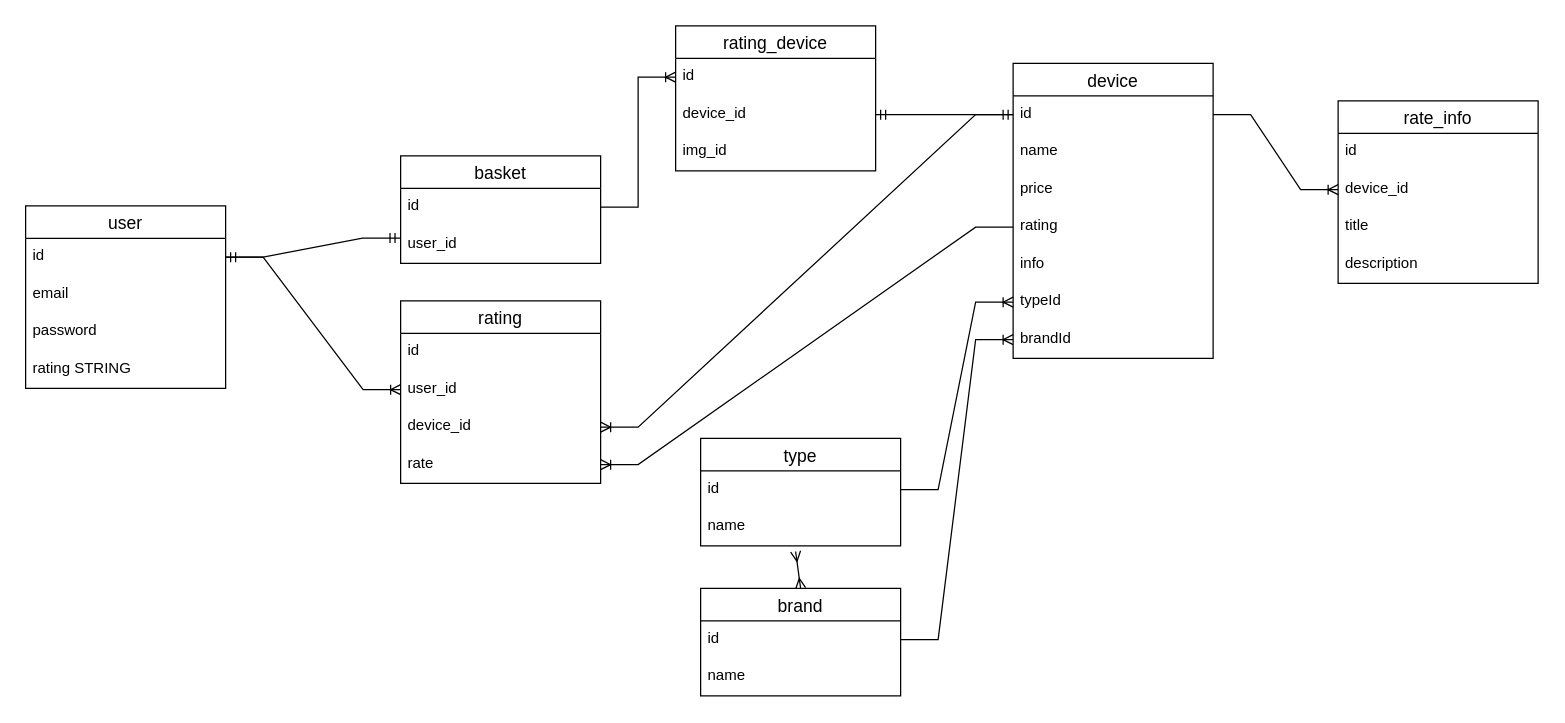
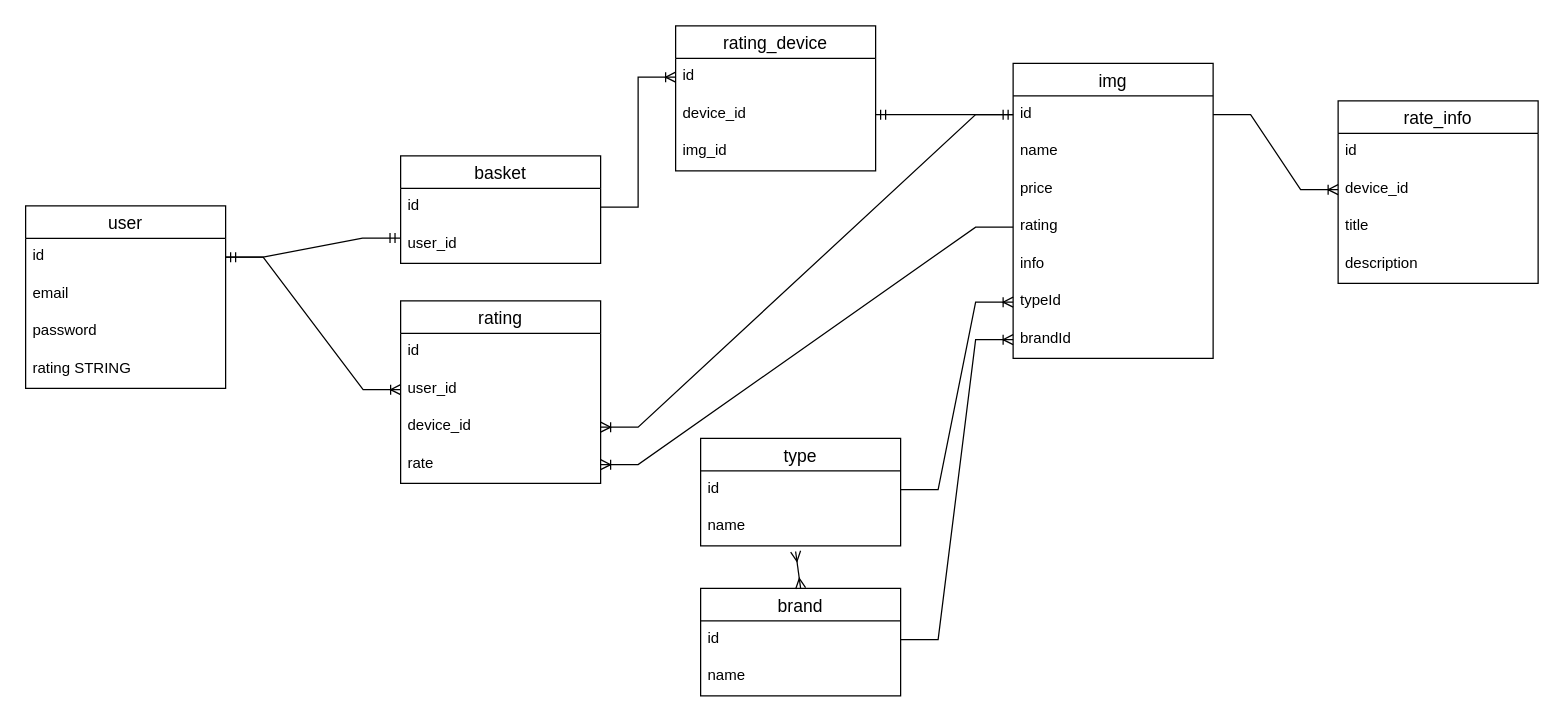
- <mxCell id="11" value="device" style="swimlane;fontStyle=0;childLayout=stackLayout;horizontal=1;startSize=26;horizontalStack=0;resizeParent=1;resizeParentMax=0;resizeLast=0;collapsible=1;marginBottom=0;align=center;fontSize=14;" vertex="1" parent="1"><mxGeometry x="810" y="50" width="160" height="236" as="geometry" /></mxCell>
+ <mxCell id="11" value="img" style="swimlane;fontStyle=0;childLayout=stackLayout;horizontal=1;startSize=26;horizontalStack=0;resizeParent=1;resizeParentMax=0;resizeLast=0;collapsible=1;marginBottom=0;align=center;fontSize=14;" vertex="1" parent="1"><mxGeometry x="810" y="50" width="160" height="236" as="geometry" /></mxCell>
